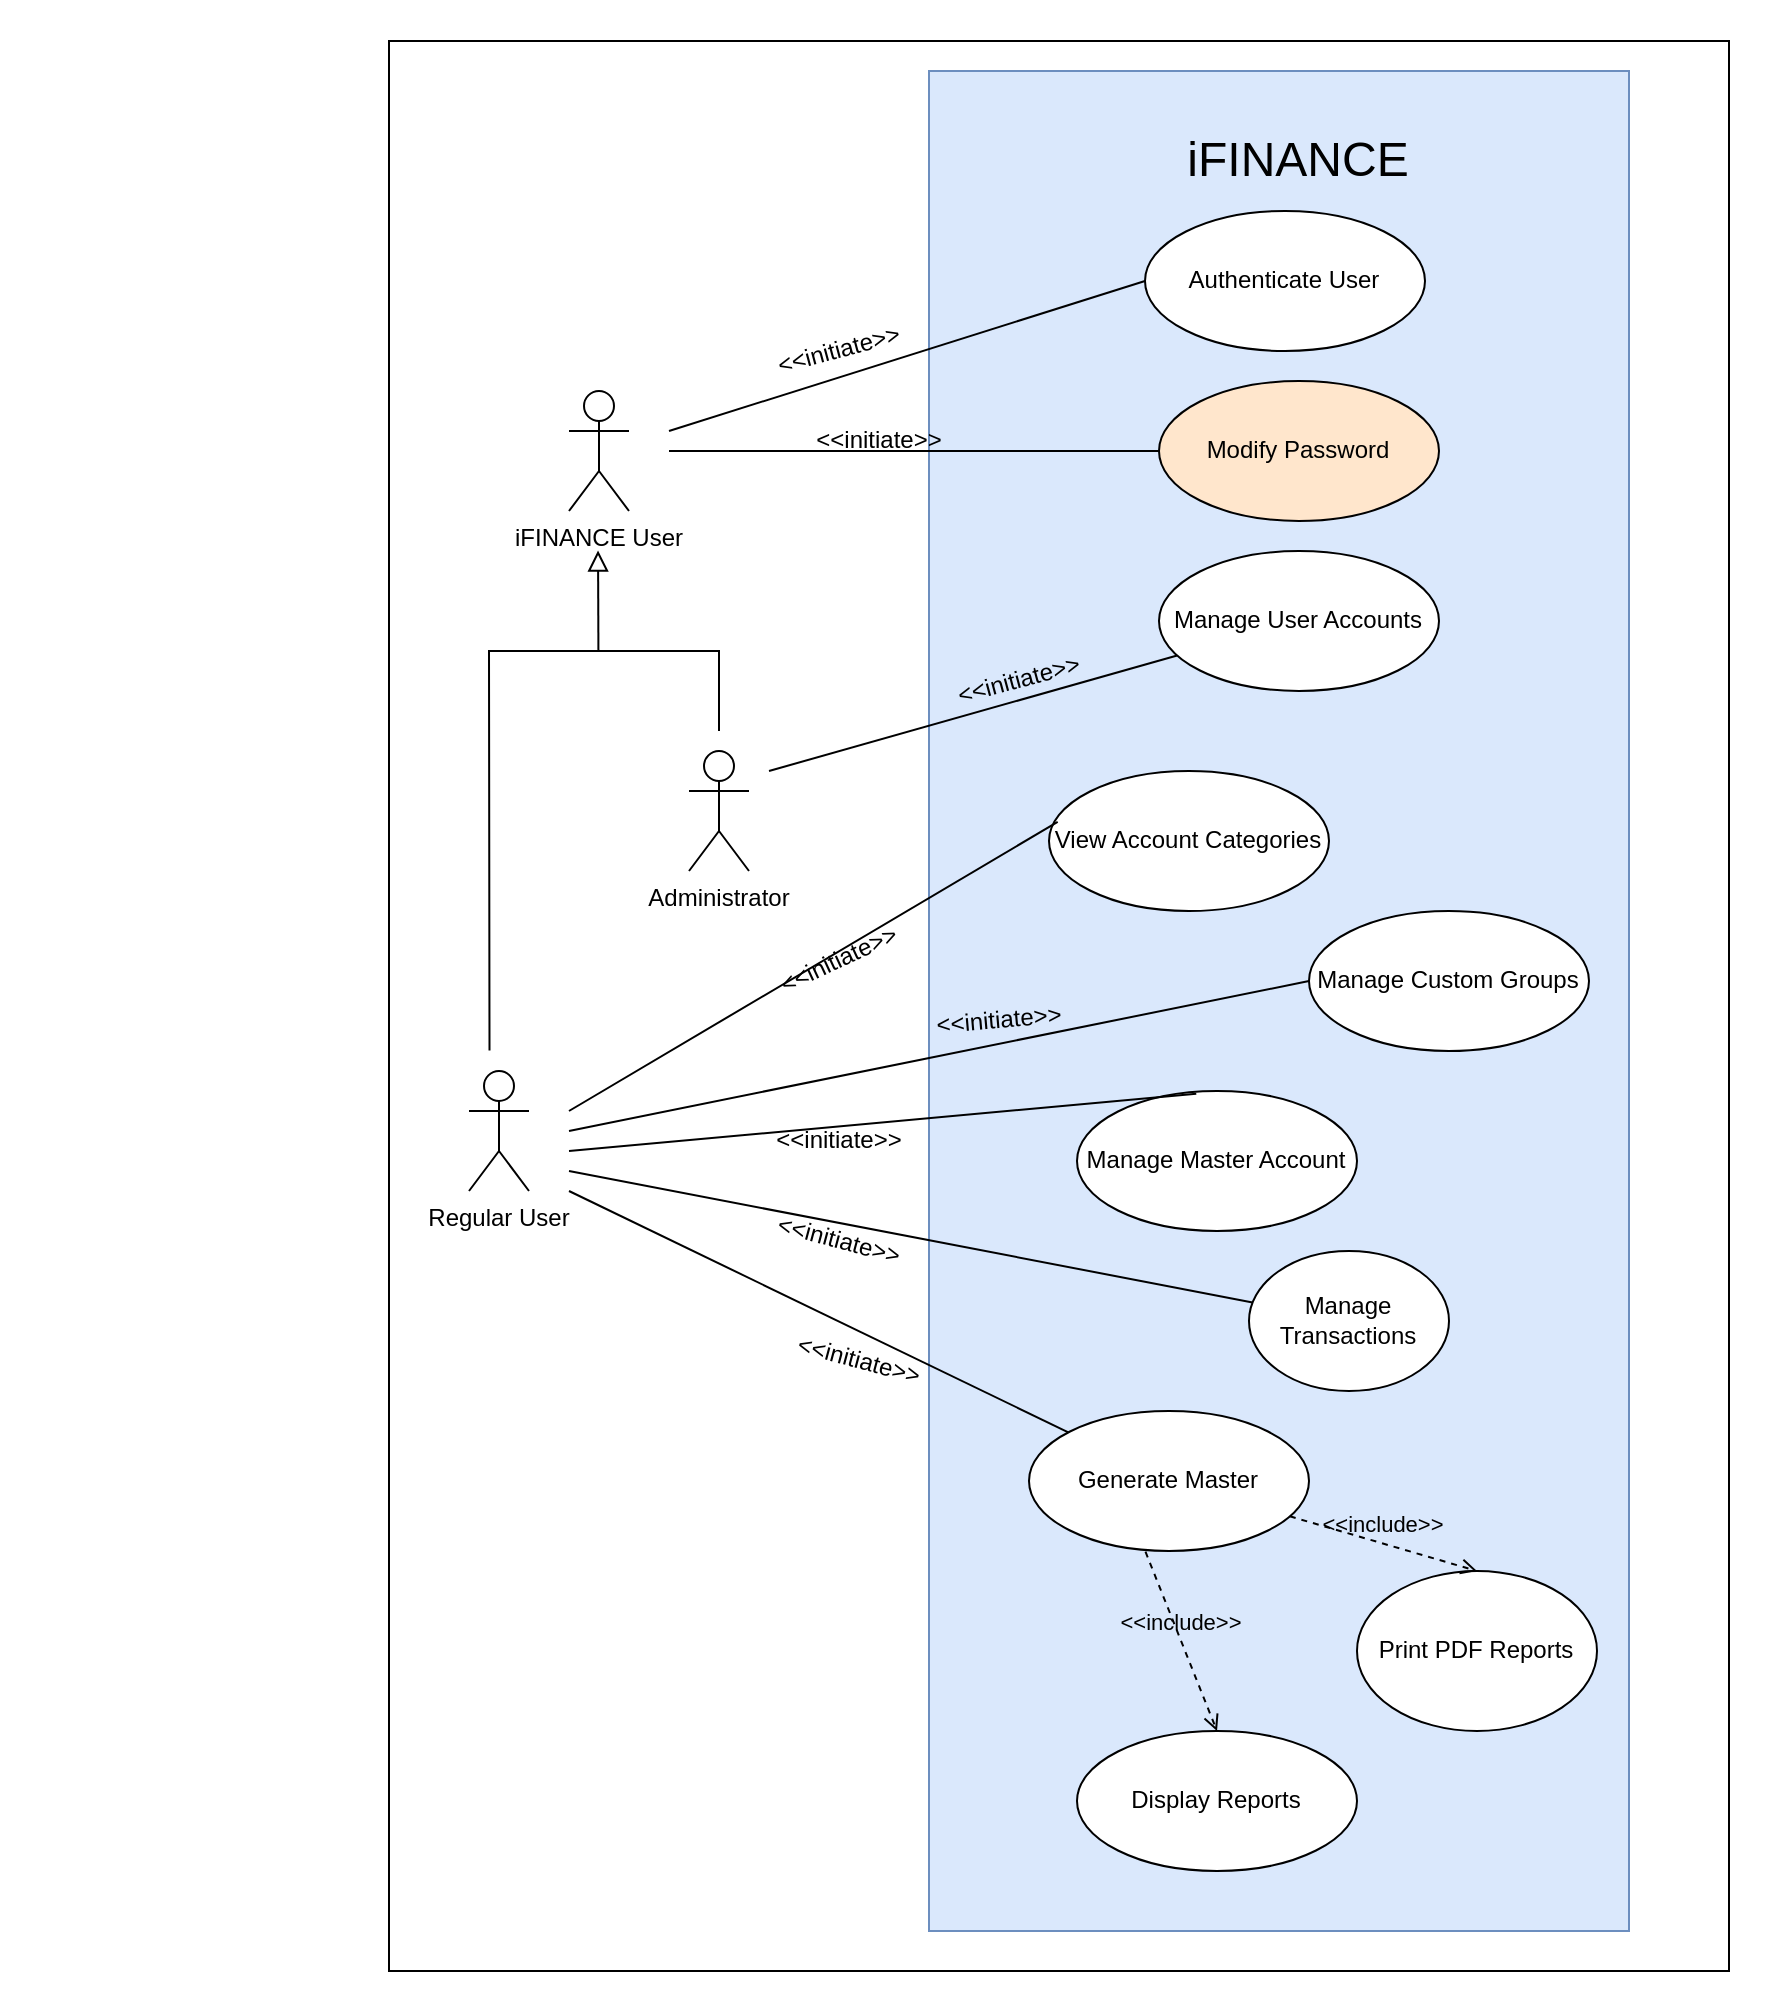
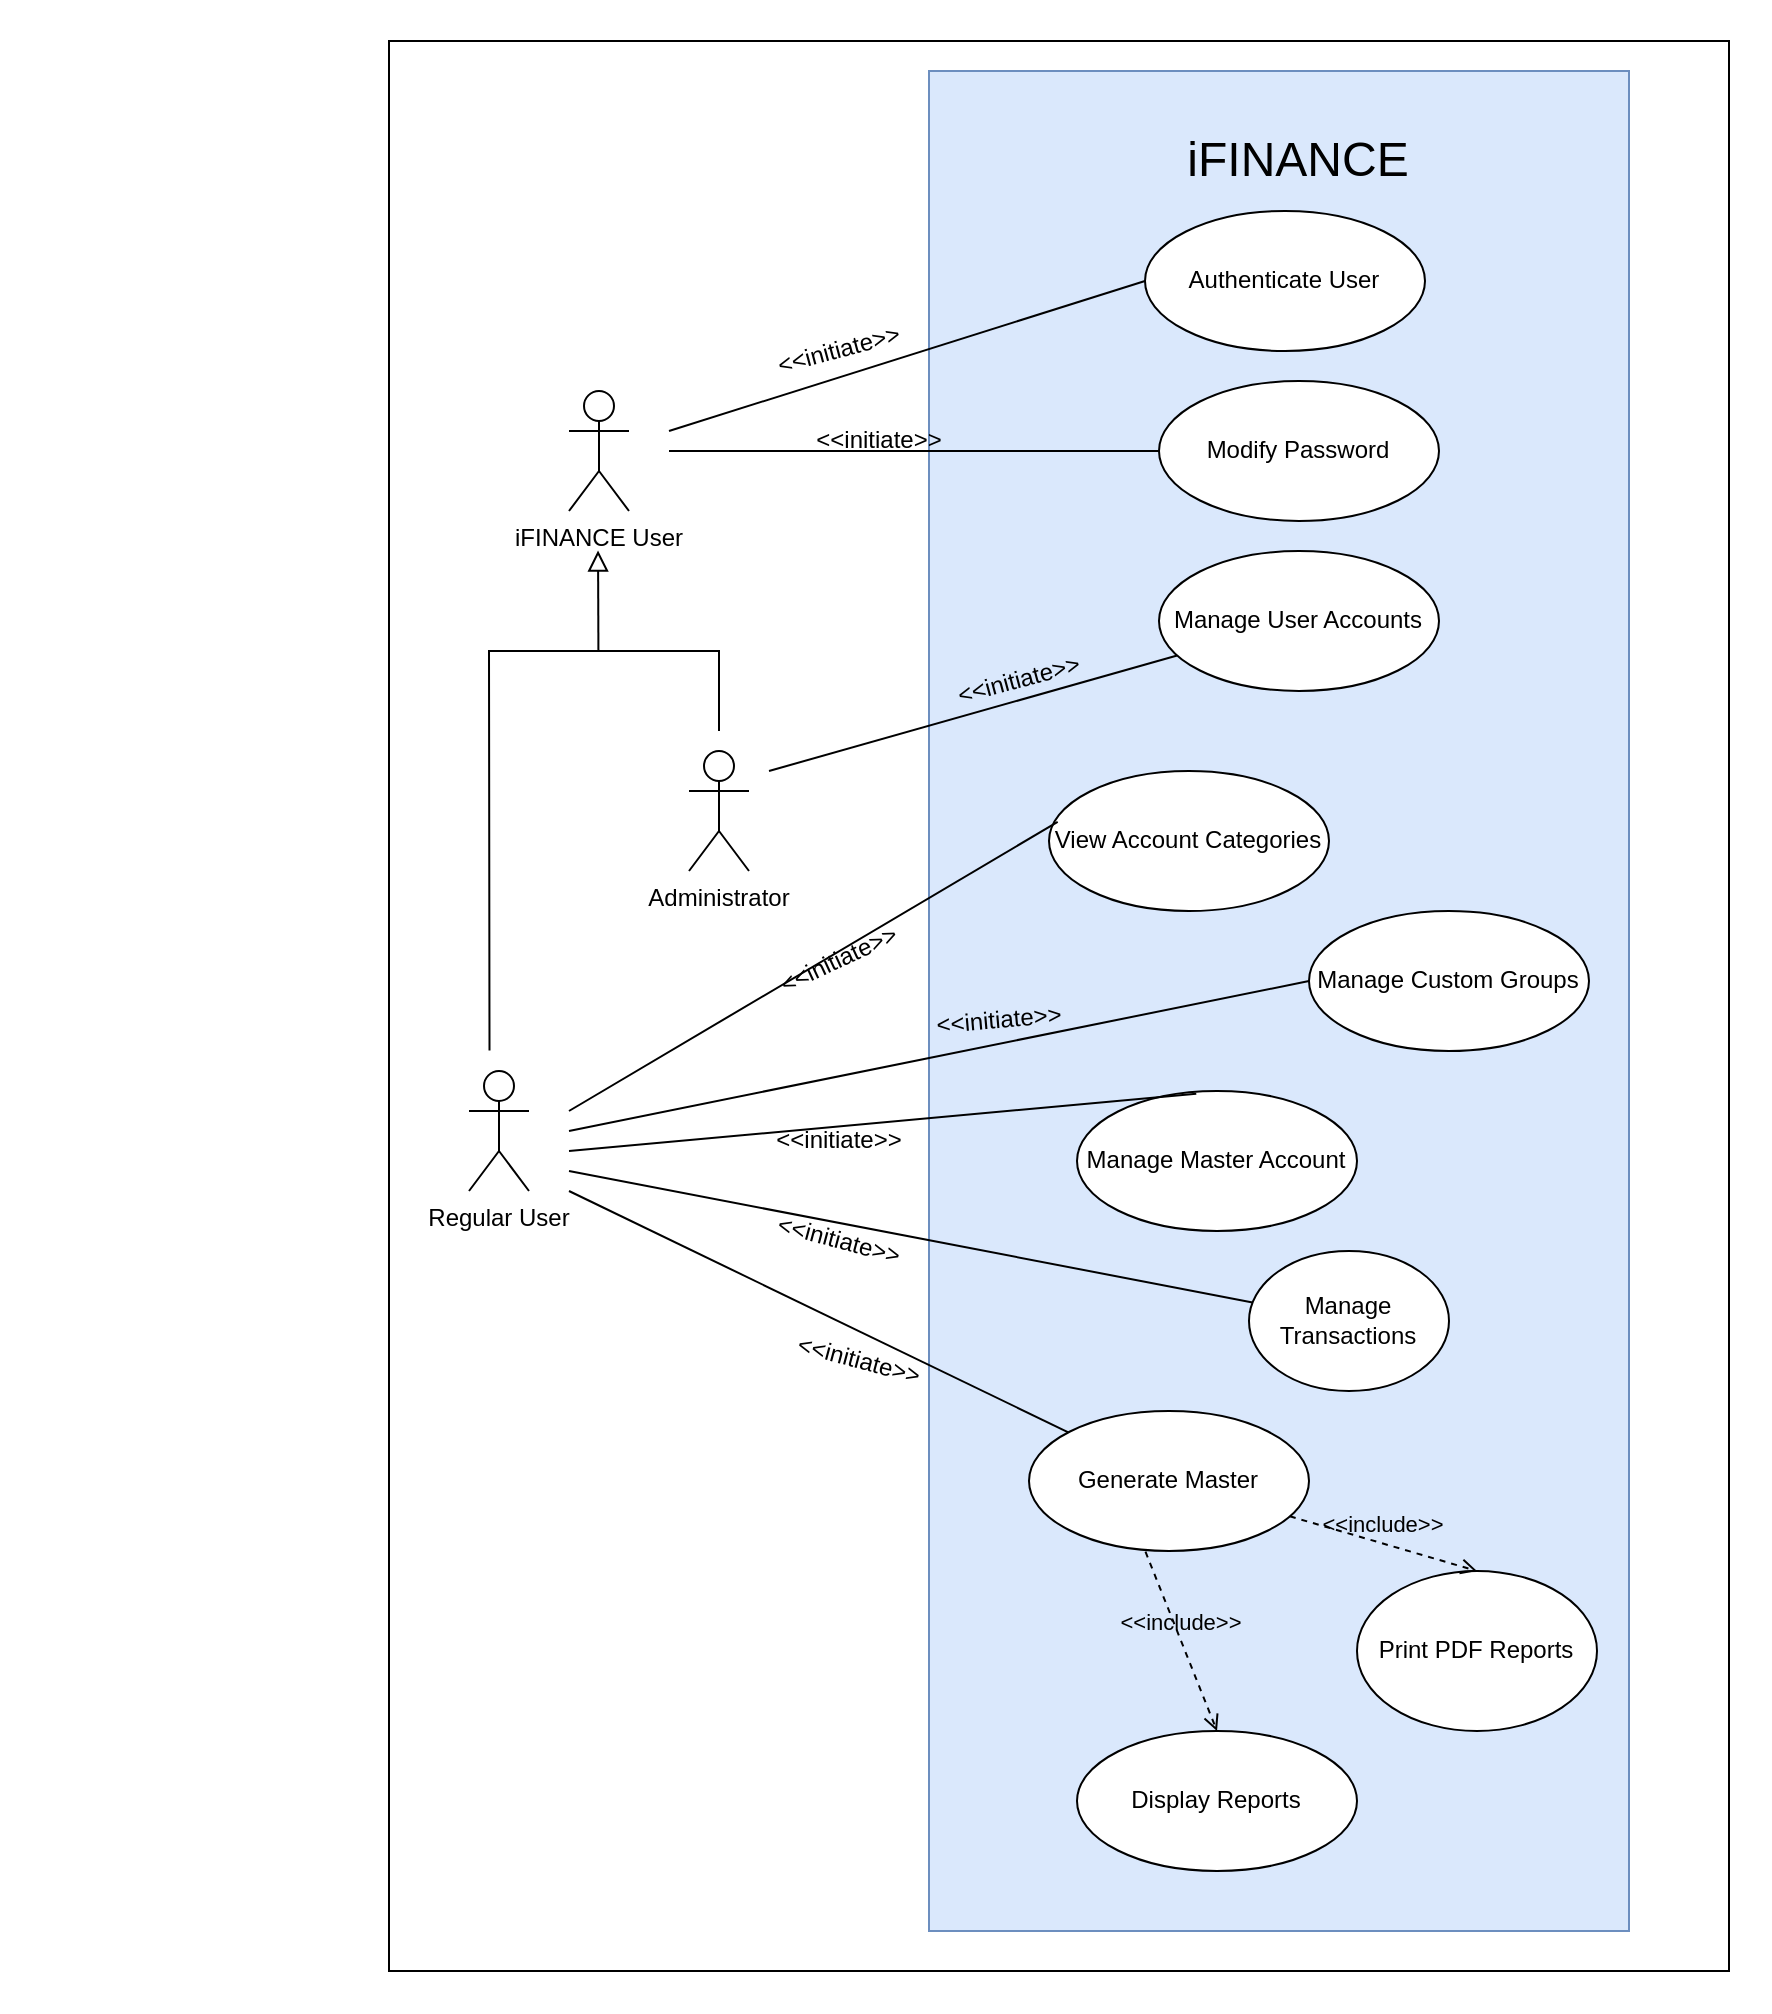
- <mxCell id="7" value="Modify Password" style="ellipse;whiteSpace=wrap;html=1;fillColor=#ffe6cc;" parent="1" vertex="1"><mxGeometry x="405" y="190" width="140" height="70" as="geometry" /></mxCell>
+ <mxCell id="7" value="Modify Password" style="ellipse;whiteSpace=wrap;html=1;" parent="1" vertex="1"><mxGeometry x="405" y="190" width="140" height="70" as="geometry" /></mxCell>
